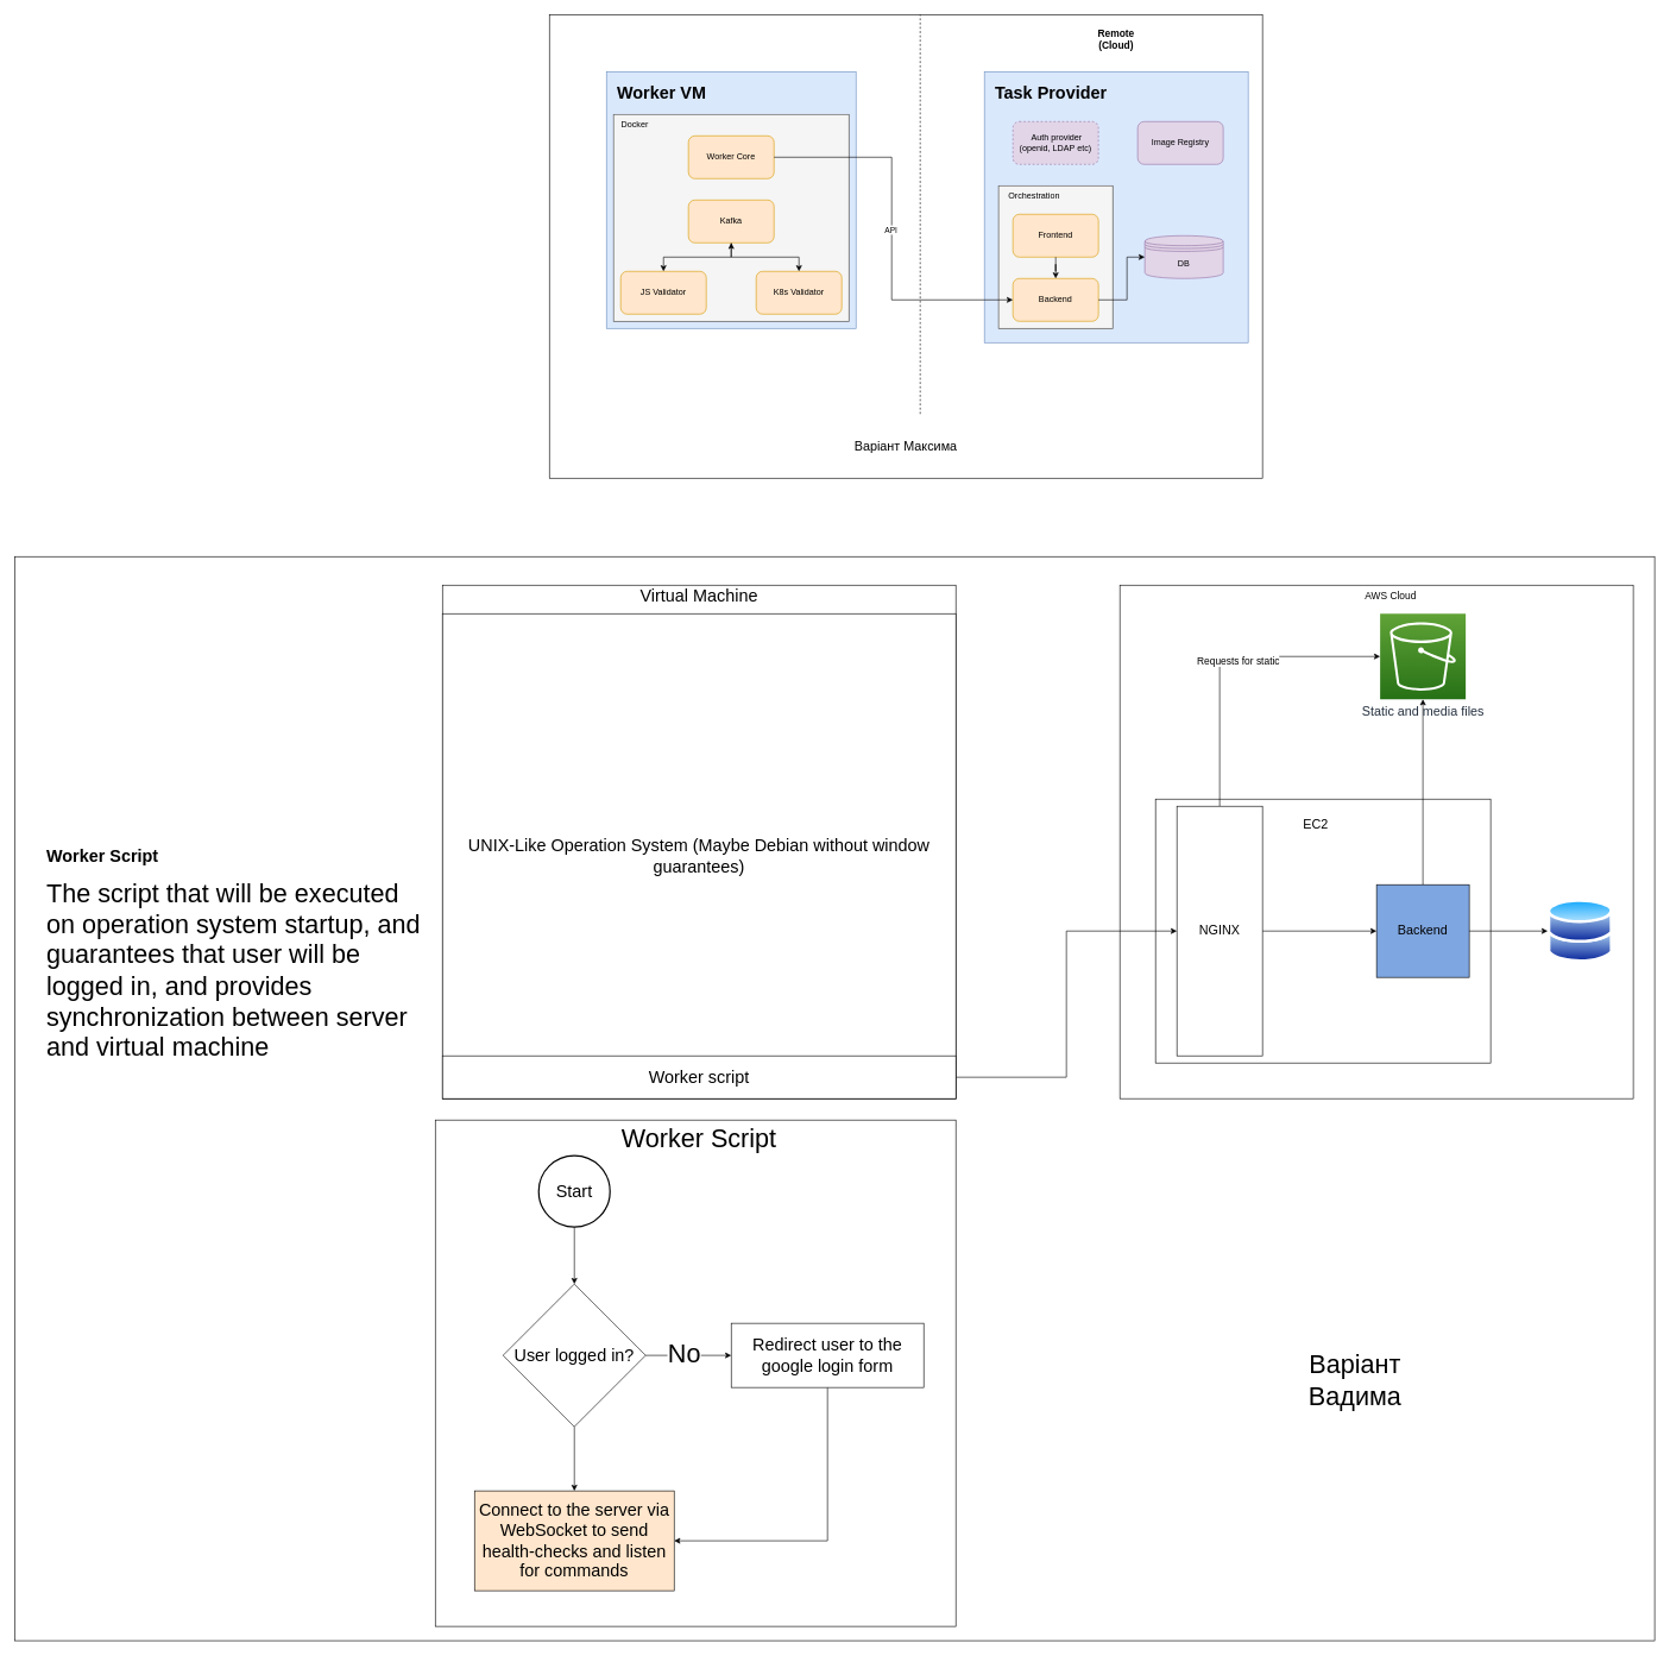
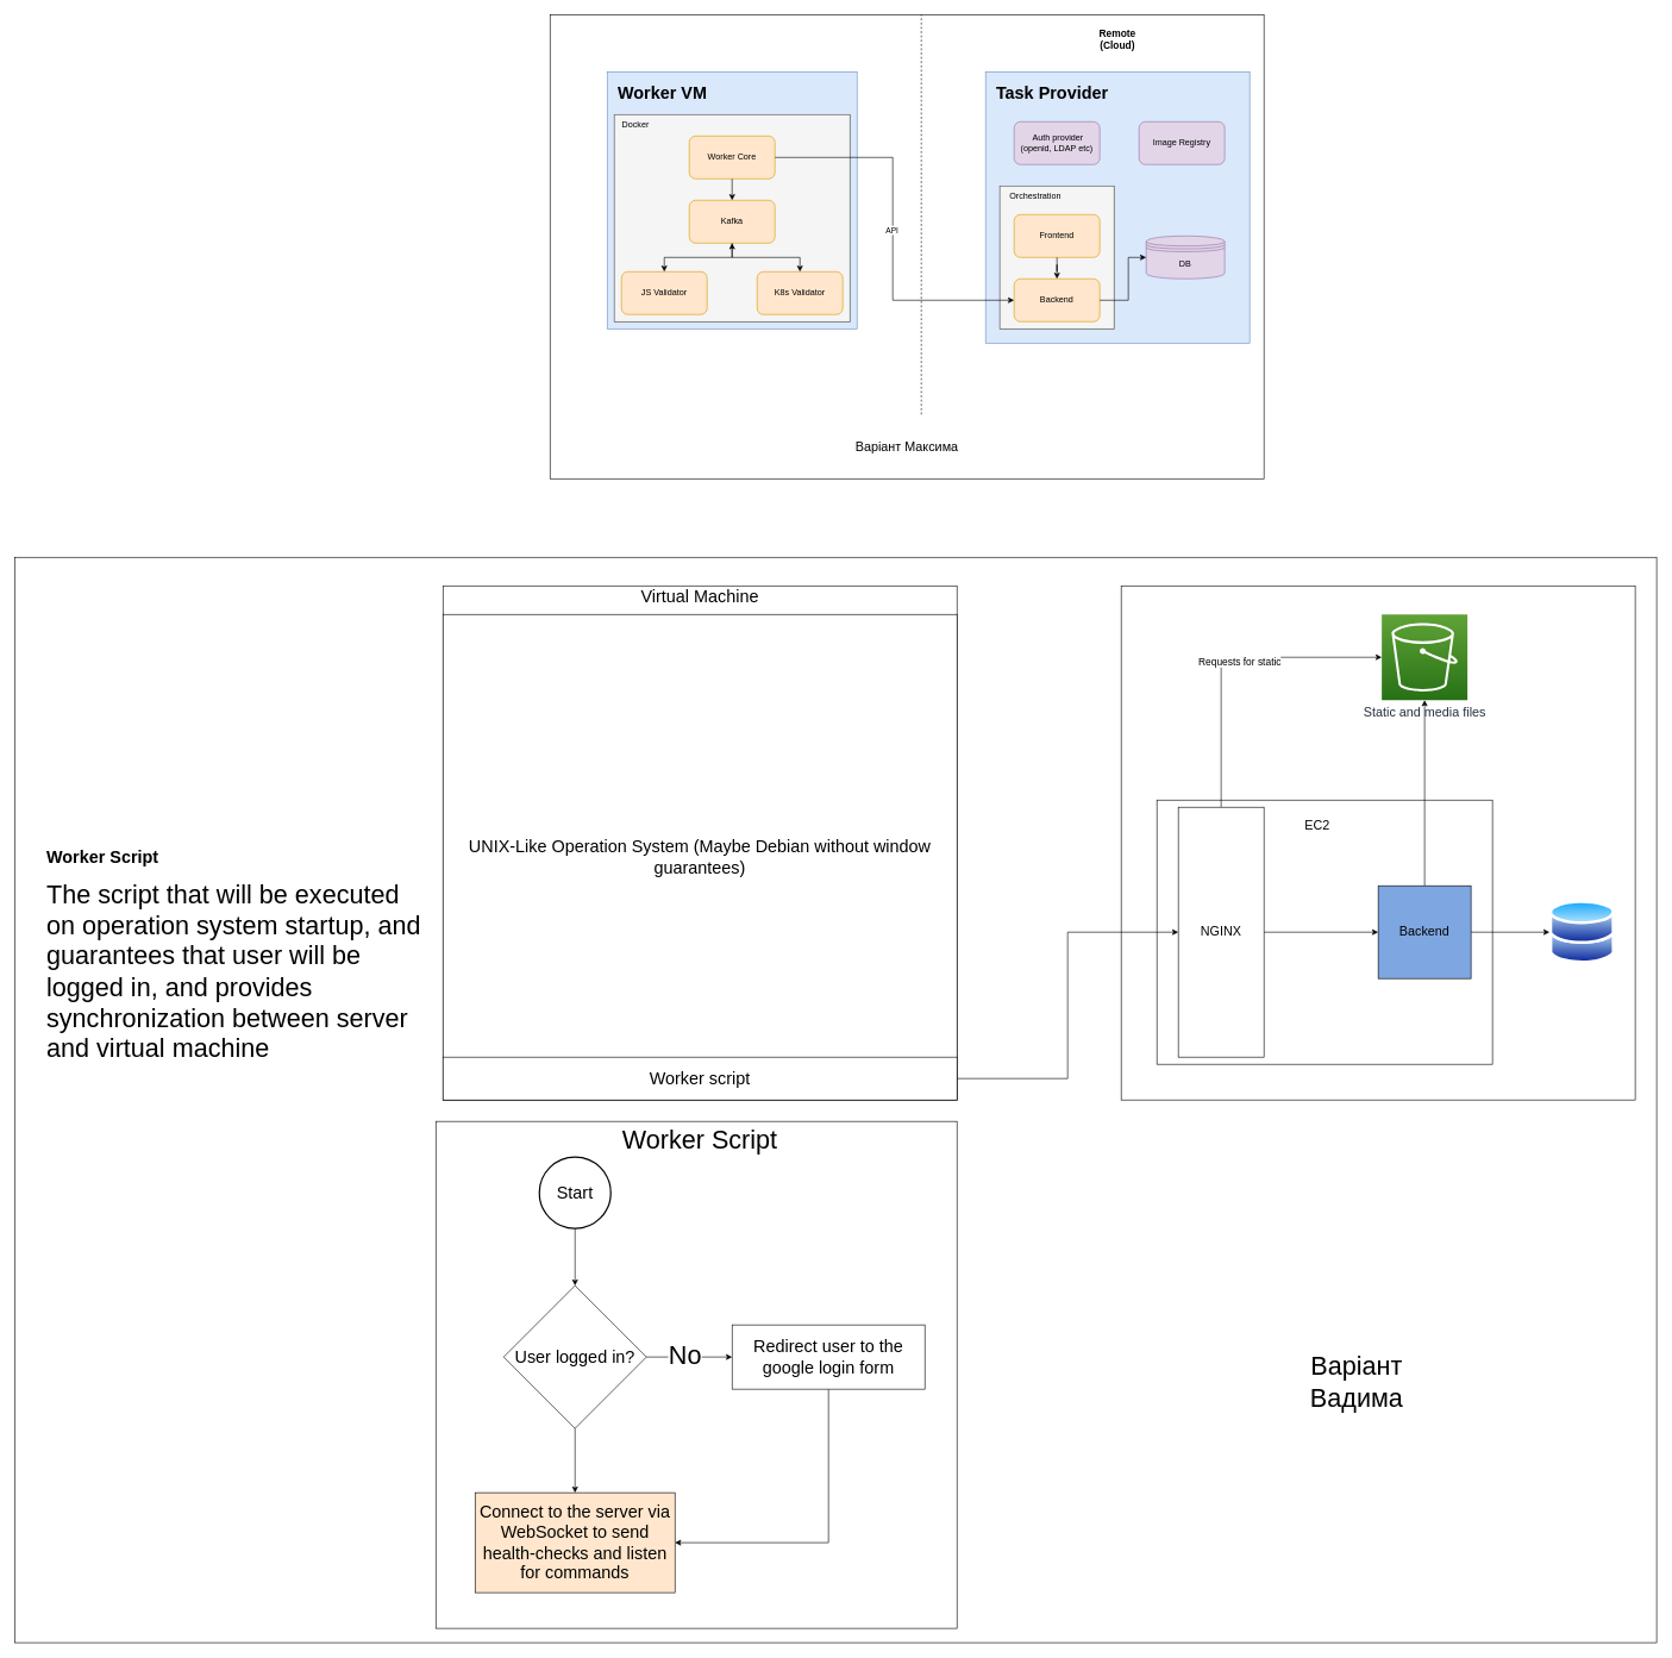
- <mxCell id="12" value="&amp;nbsp;Auth provider&lt;br&gt;(openid,&amp;nbsp;LDAP etc)" style="rounded=1;whiteSpace=wrap;html=1;fillColor=#e1d5e7;strokeColor=#9673a6;dashed=1;" parent="1" vertex="1"><mxGeometry x="1420" y="170" width="120" height="60" as="geometry" /></mxCell>
+ <mxCell id="12" value="&amp;nbsp;Auth provider&lt;br&gt;(openid,&amp;nbsp;LDAP etc)" style="rounded=1;whiteSpace=wrap;html=1;fillColor=#e1d5e7;strokeColor=#9673a6;" parent="1" vertex="1"><mxGeometry x="1420" y="170" width="120" height="60" as="geometry" /></mxCell>
+ <mxCell id="20" style="edgeStyle=orthogonalEdgeStyle;rounded=0;orthogonalLoop=1;jettySize=auto;html=1;exitX=0.5;exitY=1;exitDx=0;exitDy=0;entryX=0.5;entryY=0;entryDx=0;entryDy=0;" parent="13" source="15" target="19" edge="1"><mxGeometry relative="1" as="geometry" /></mxCell>
- <mxCell id="47" value="&lt;font style=&quot;font-size: 14px;&quot;&gt;AWS Cloud&lt;br&gt;&lt;/font&gt;" style="text;html=1;strokeColor=none;fillColor=none;align=center;verticalAlign=middle;whiteSpace=wrap;rounded=0;" vertex="1" parent="1"><mxGeometry x="1900" y="820" width="100" height="30" as="geometry" /></mxCell>
